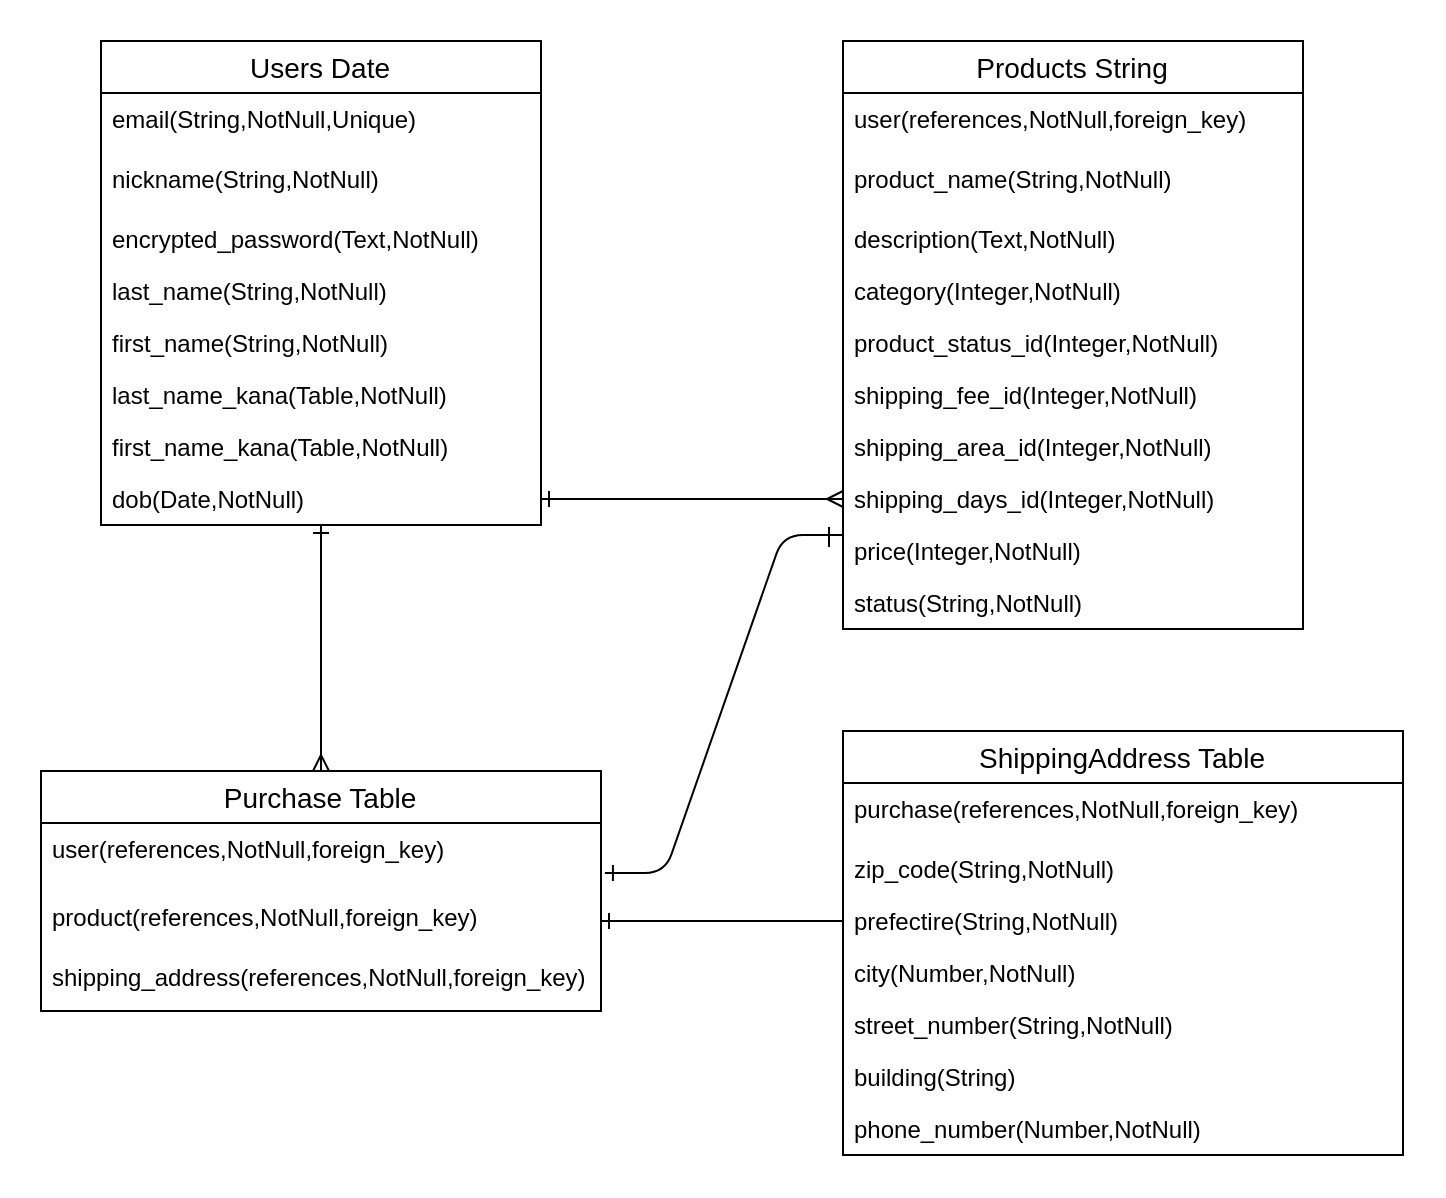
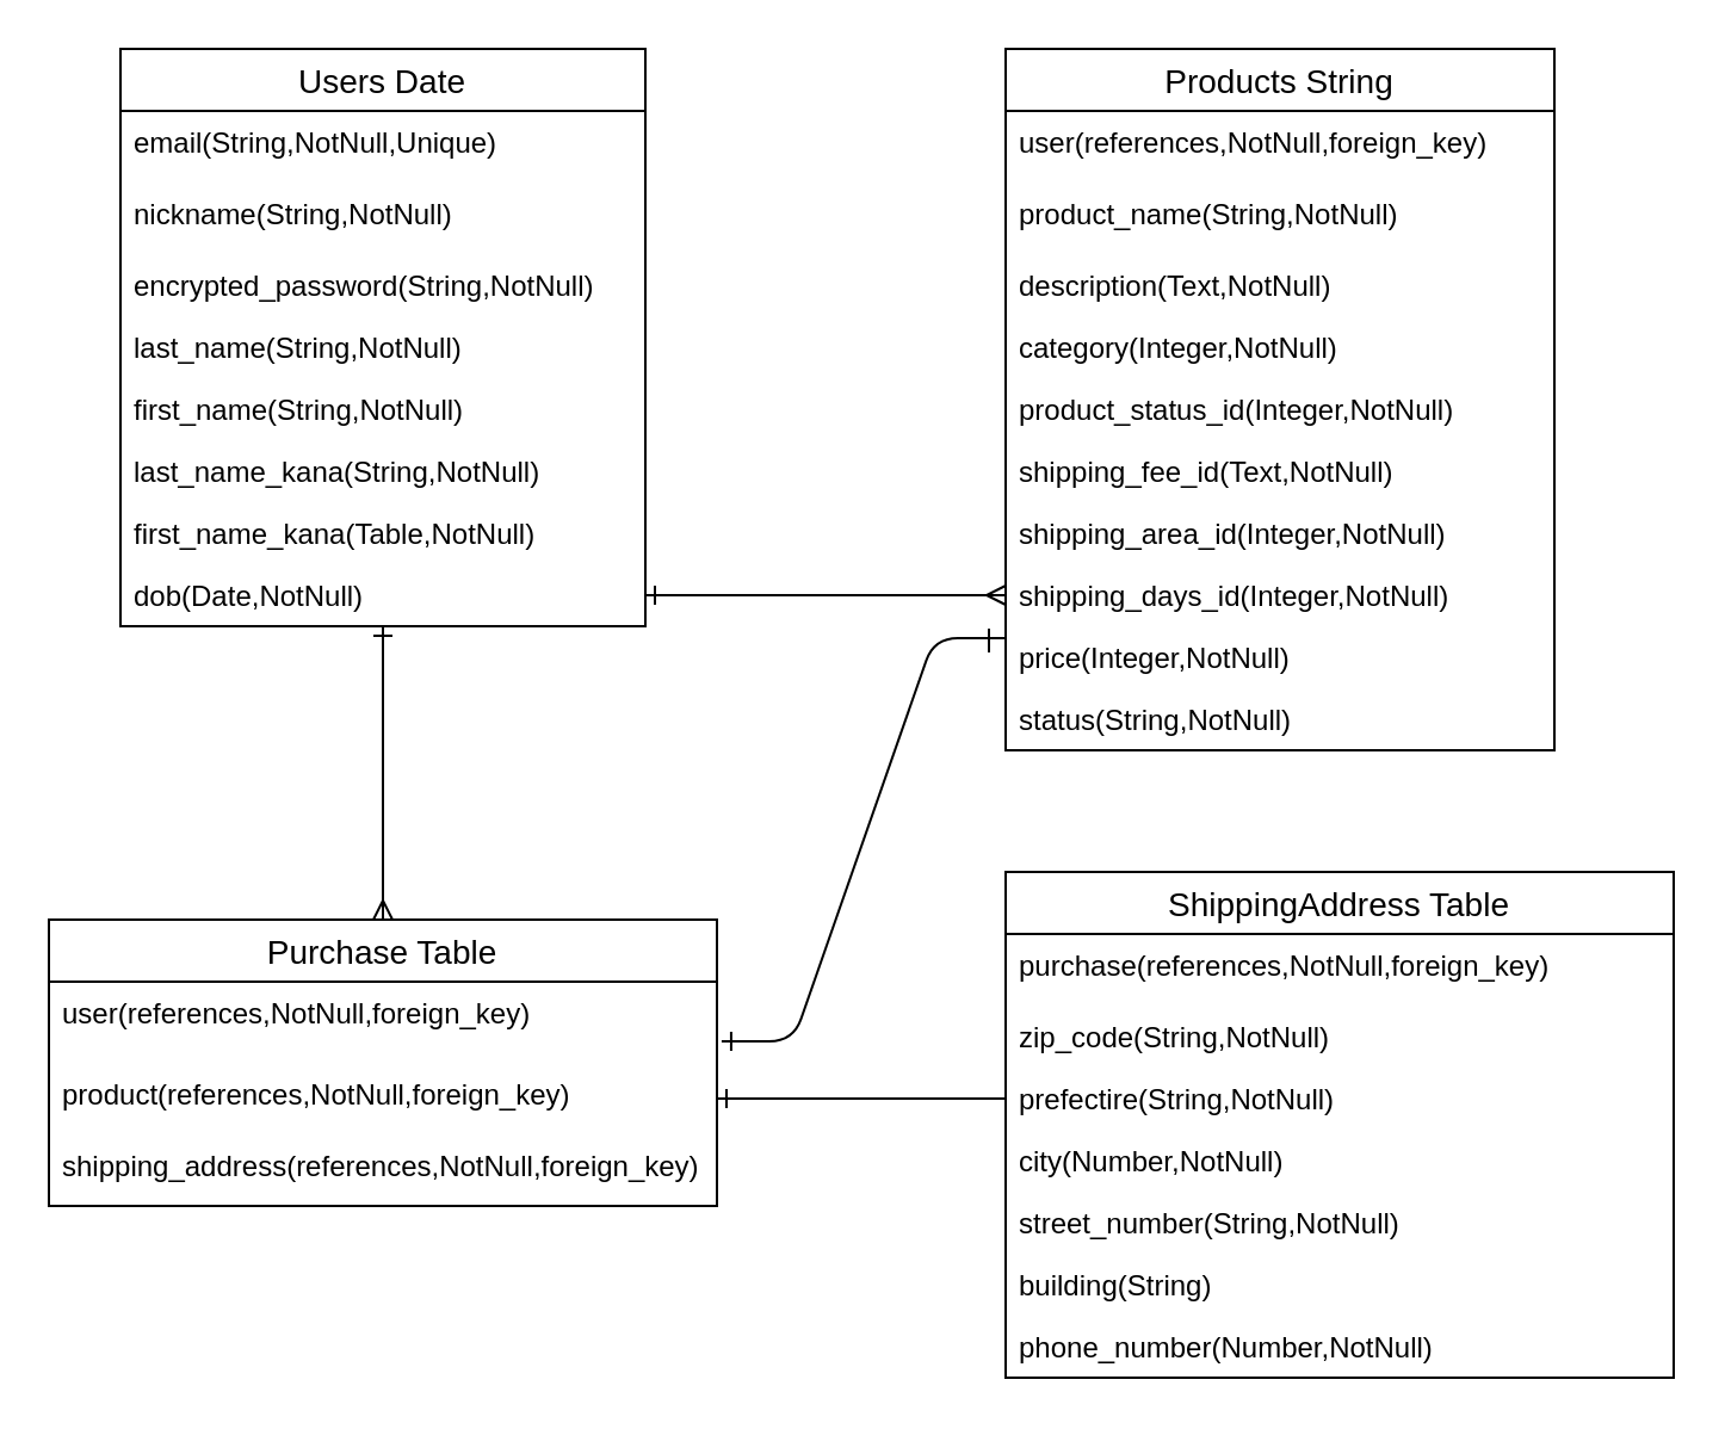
- <mxCell id="5" value="encrypted_password(Text,NotNull)" style="text;strokeColor=none;fillColor=none;spacingLeft=4;spacingRight=4;overflow=hidden;rotatable=0;points=[[0,0.5],[1,0.5]];portConstraint=eastwest;fontSize=12;" parent="2" vertex="1"><mxGeometry y="86" width="220" height="26" as="geometry" /></mxCell>
+ <mxCell id="5" value="encrypted_password(String,NotNull)" style="text;strokeColor=none;fillColor=none;spacingLeft=4;spacingRight=4;overflow=hidden;rotatable=0;points=[[0,0.5],[1,0.5]];portConstraint=eastwest;fontSize=12;" parent="2" vertex="1"><mxGeometry y="86" width="220" height="26" as="geometry" /></mxCell>
- <mxCell id="8" value="last_name_kana(Table,NotNull)" style="text;strokeColor=none;fillColor=none;spacingLeft=4;spacingRight=4;overflow=hidden;rotatable=0;points=[[0,0.5],[1,0.5]];portConstraint=eastwest;fontSize=12;" parent="2" vertex="1"><mxGeometry y="164" width="220" height="26" as="geometry" /></mxCell>
+ <mxCell id="8" value="last_name_kana(String,NotNull)" style="text;strokeColor=none;fillColor=none;spacingLeft=4;spacingRight=4;overflow=hidden;rotatable=0;points=[[0,0.5],[1,0.5]];portConstraint=eastwest;fontSize=12;" parent="2" vertex="1"><mxGeometry y="164" width="220" height="26" as="geometry" /></mxCell>
- <mxCell id="17" value="shipping_fee_id(Integer,NotNull)" style="text;strokeColor=none;fillColor=none;spacingLeft=4;spacingRight=4;overflow=hidden;rotatable=0;points=[[0,0.5],[1,0.5]];portConstraint=eastwest;fontSize=12;" parent="11" vertex="1"><mxGeometry y="164" width="230" height="26" as="geometry" /></mxCell>
+ <mxCell id="17" value="shipping_fee_id(Text,NotNull)" style="text;strokeColor=none;fillColor=none;spacingLeft=4;spacingRight=4;overflow=hidden;rotatable=0;points=[[0,0.5],[1,0.5]];portConstraint=eastwest;fontSize=12;" parent="11" vertex="1"><mxGeometry y="164" width="230" height="26" as="geometry" /></mxCell>
